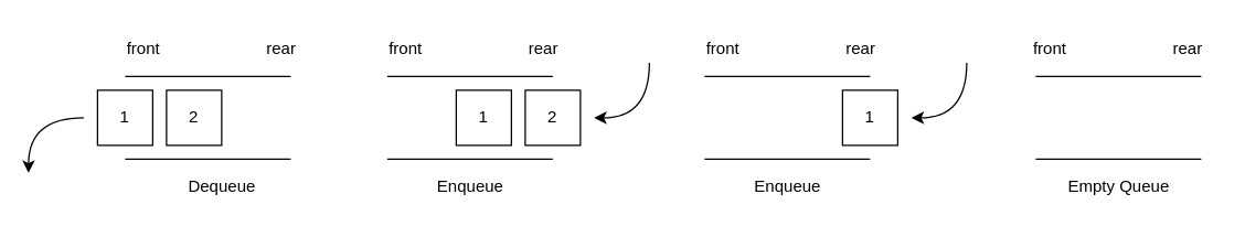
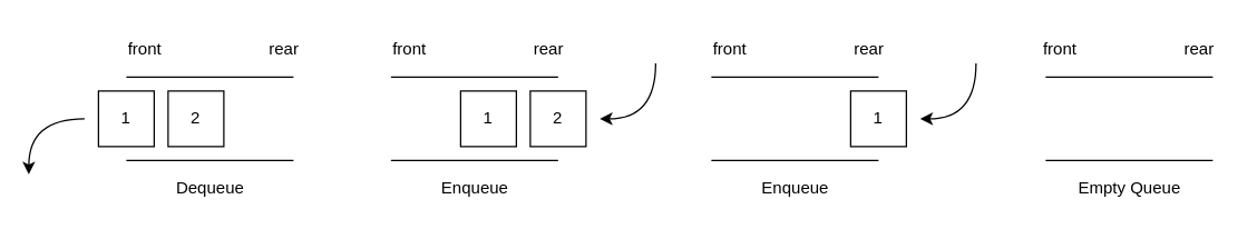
- <mxCell id="10" value="Dequeue" style="text;html=1;align=center;verticalAlign=middle;resizable=0;points=[];autosize=1;strokeColor=none;fillColor=none;rounded=0;" parent="1" vertex="1"><mxGeometry x="125" y="120" width="70" height="30" as="geometry" /></mxCell>
+ <mxCell id="10" value="Dequeue" style="text;html=1;align=center;verticalAlign=middle;resizable=0;points=[];autosize=1;strokeColor=none;fillColor=none;rounded=0;" parent="1" vertex="1"><mxGeometry x="115" y="120" width="70" height="30" as="geometry" /></mxCell>
